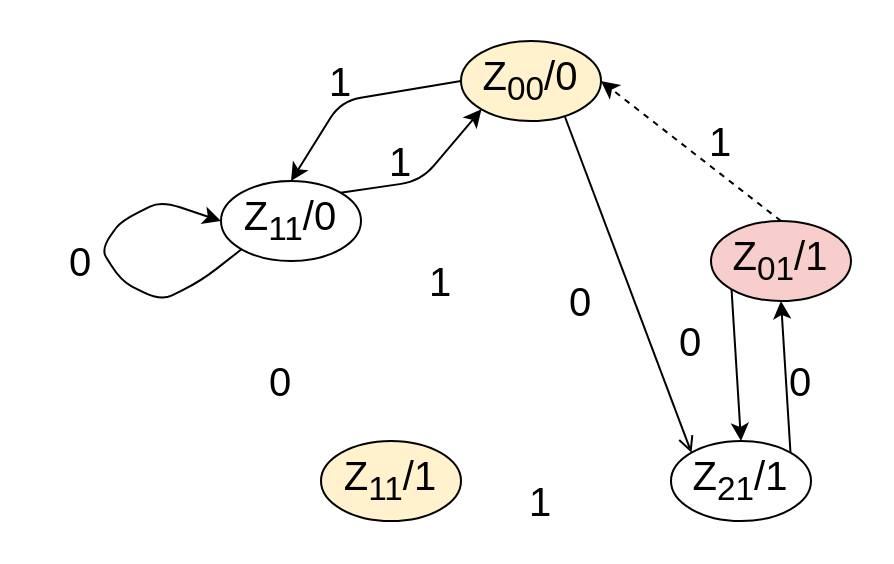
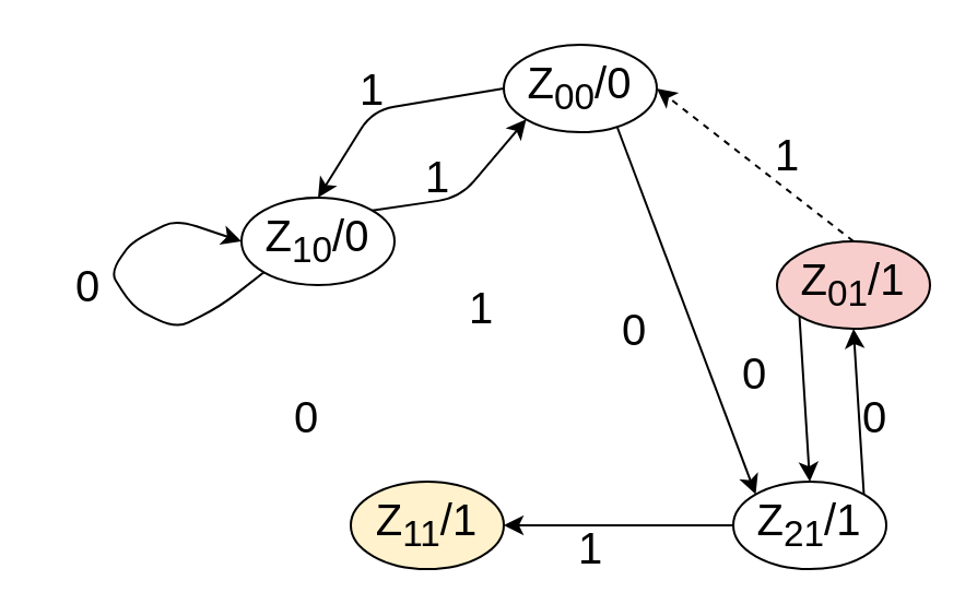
- <mxCell id="2" value="&lt;font style=&quot;font-size: 20px&quot;&gt;Z&lt;sub&gt;00&lt;/sub&gt;/0&lt;/font&gt;" style="ellipse;whiteSpace=wrap;html=1;fillColor=#fff2cc;" vertex="1" parent="1"><mxGeometry x="230" y="20" width="70" height="40" as="geometry" /></mxCell>
+ <mxCell id="2" value="&lt;font style=&quot;font-size: 20px&quot;&gt;Z&lt;sub&gt;00&lt;/sub&gt;/0&lt;/font&gt;" style="ellipse;whiteSpace=wrap;html=1;" vertex="1" parent="1"><mxGeometry x="230" y="20" width="70" height="40" as="geometry" /></mxCell>
- <mxCell id="3" value="&lt;font style=&quot;font-size: 20px&quot;&gt;Z&lt;sub&gt;11&lt;/sub&gt;/0&lt;/font&gt;" style="ellipse;whiteSpace=wrap;html=1;" vertex="1" parent="1"><mxGeometry x="110" y="90" width="70" height="40" as="geometry" /></mxCell>
+ <mxCell id="3" value="&lt;font style=&quot;font-size: 20px&quot;&gt;Z&lt;sub&gt;10&lt;/sub&gt;/0&lt;/font&gt;" style="ellipse;whiteSpace=wrap;html=1;" vertex="1" parent="1"><mxGeometry x="110" y="90" width="70" height="40" as="geometry" /></mxCell>
- <mxCell id="15" value="" style="endArrow=open;html=1;exitX=0.743;exitY=0.95;exitDx=0;exitDy=0;exitPerimeter=0;entryX=0;entryY=0;entryDx=0;entryDy=0;" edge="1" parent="1" source="2" target="5"><mxGeometry width="50" height="50" relative="1" as="geometry"><mxPoint x="290" y="190" as="sourcePoint" /><mxPoint x="340" y="140" as="targetPoint" /></mxGeometry></mxCell>
+ <mxCell id="15" value="" style="endArrow=classic;html=1;exitX=0.743;exitY=0.95;exitDx=0;exitDy=0;exitPerimeter=0;entryX=0;entryY=0;entryDx=0;entryDy=0;" edge="1" parent="1" source="2" target="5"><mxGeometry width="50" height="50" relative="1" as="geometry"><mxPoint x="290" y="190" as="sourcePoint" /><mxPoint x="340" y="140" as="targetPoint" /></mxGeometry></mxCell>
+ <mxCell id="17" value="" style="endArrow=classic;html=1;exitX=0;exitY=0.5;exitDx=0;exitDy=0;entryX=1;entryY=0.5;entryDx=0;entryDy=0;" edge="1" parent="1" source="5" target="4"><mxGeometry width="50" height="50" relative="1" as="geometry"><mxPoint x="260" y="330" as="sourcePoint" /><mxPoint x="310" y="280" as="targetPoint" /></mxGeometry></mxCell>
